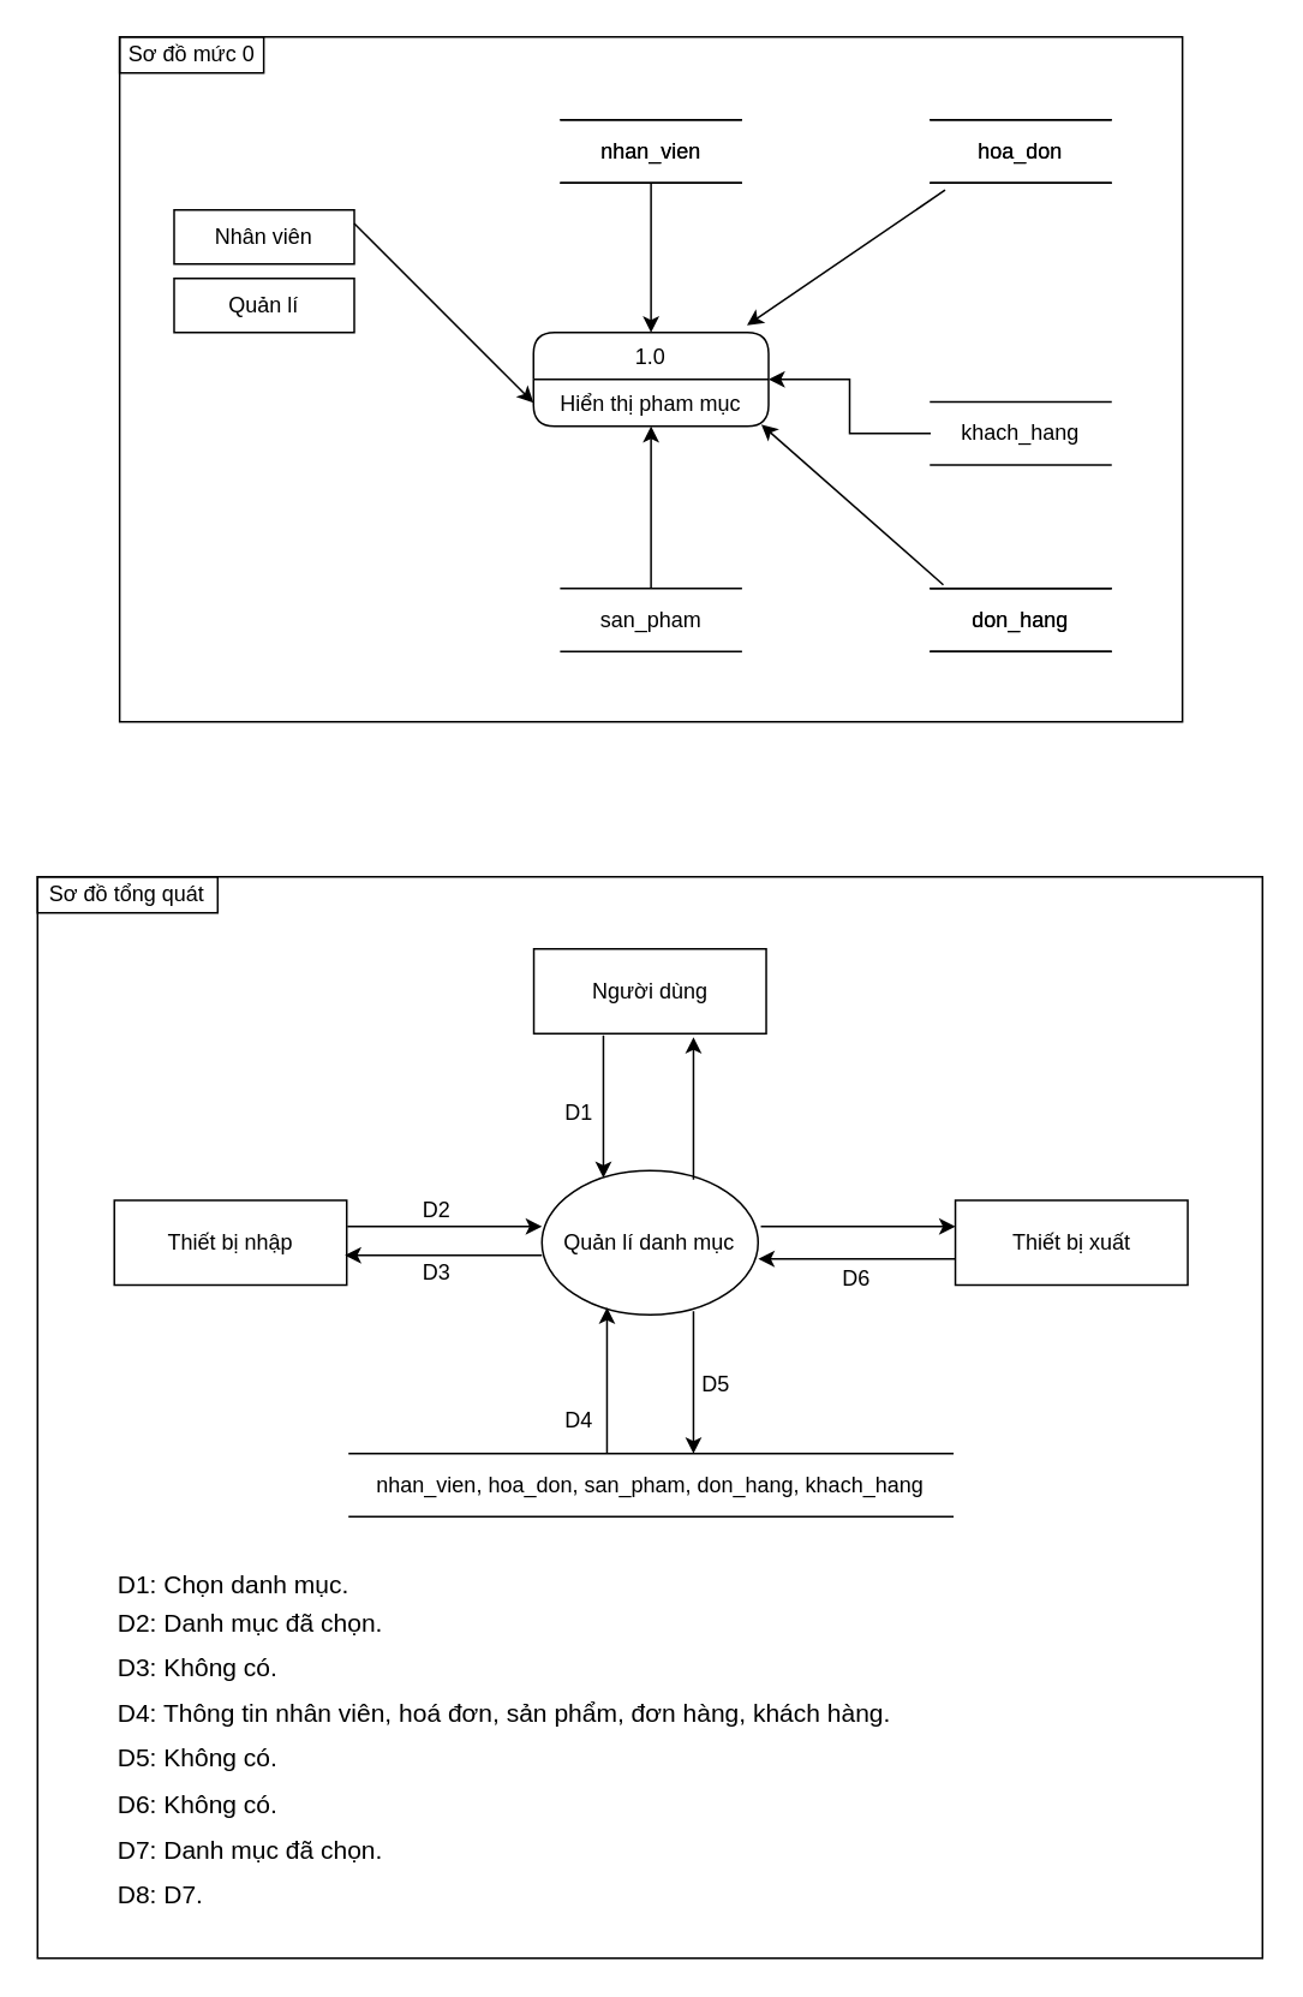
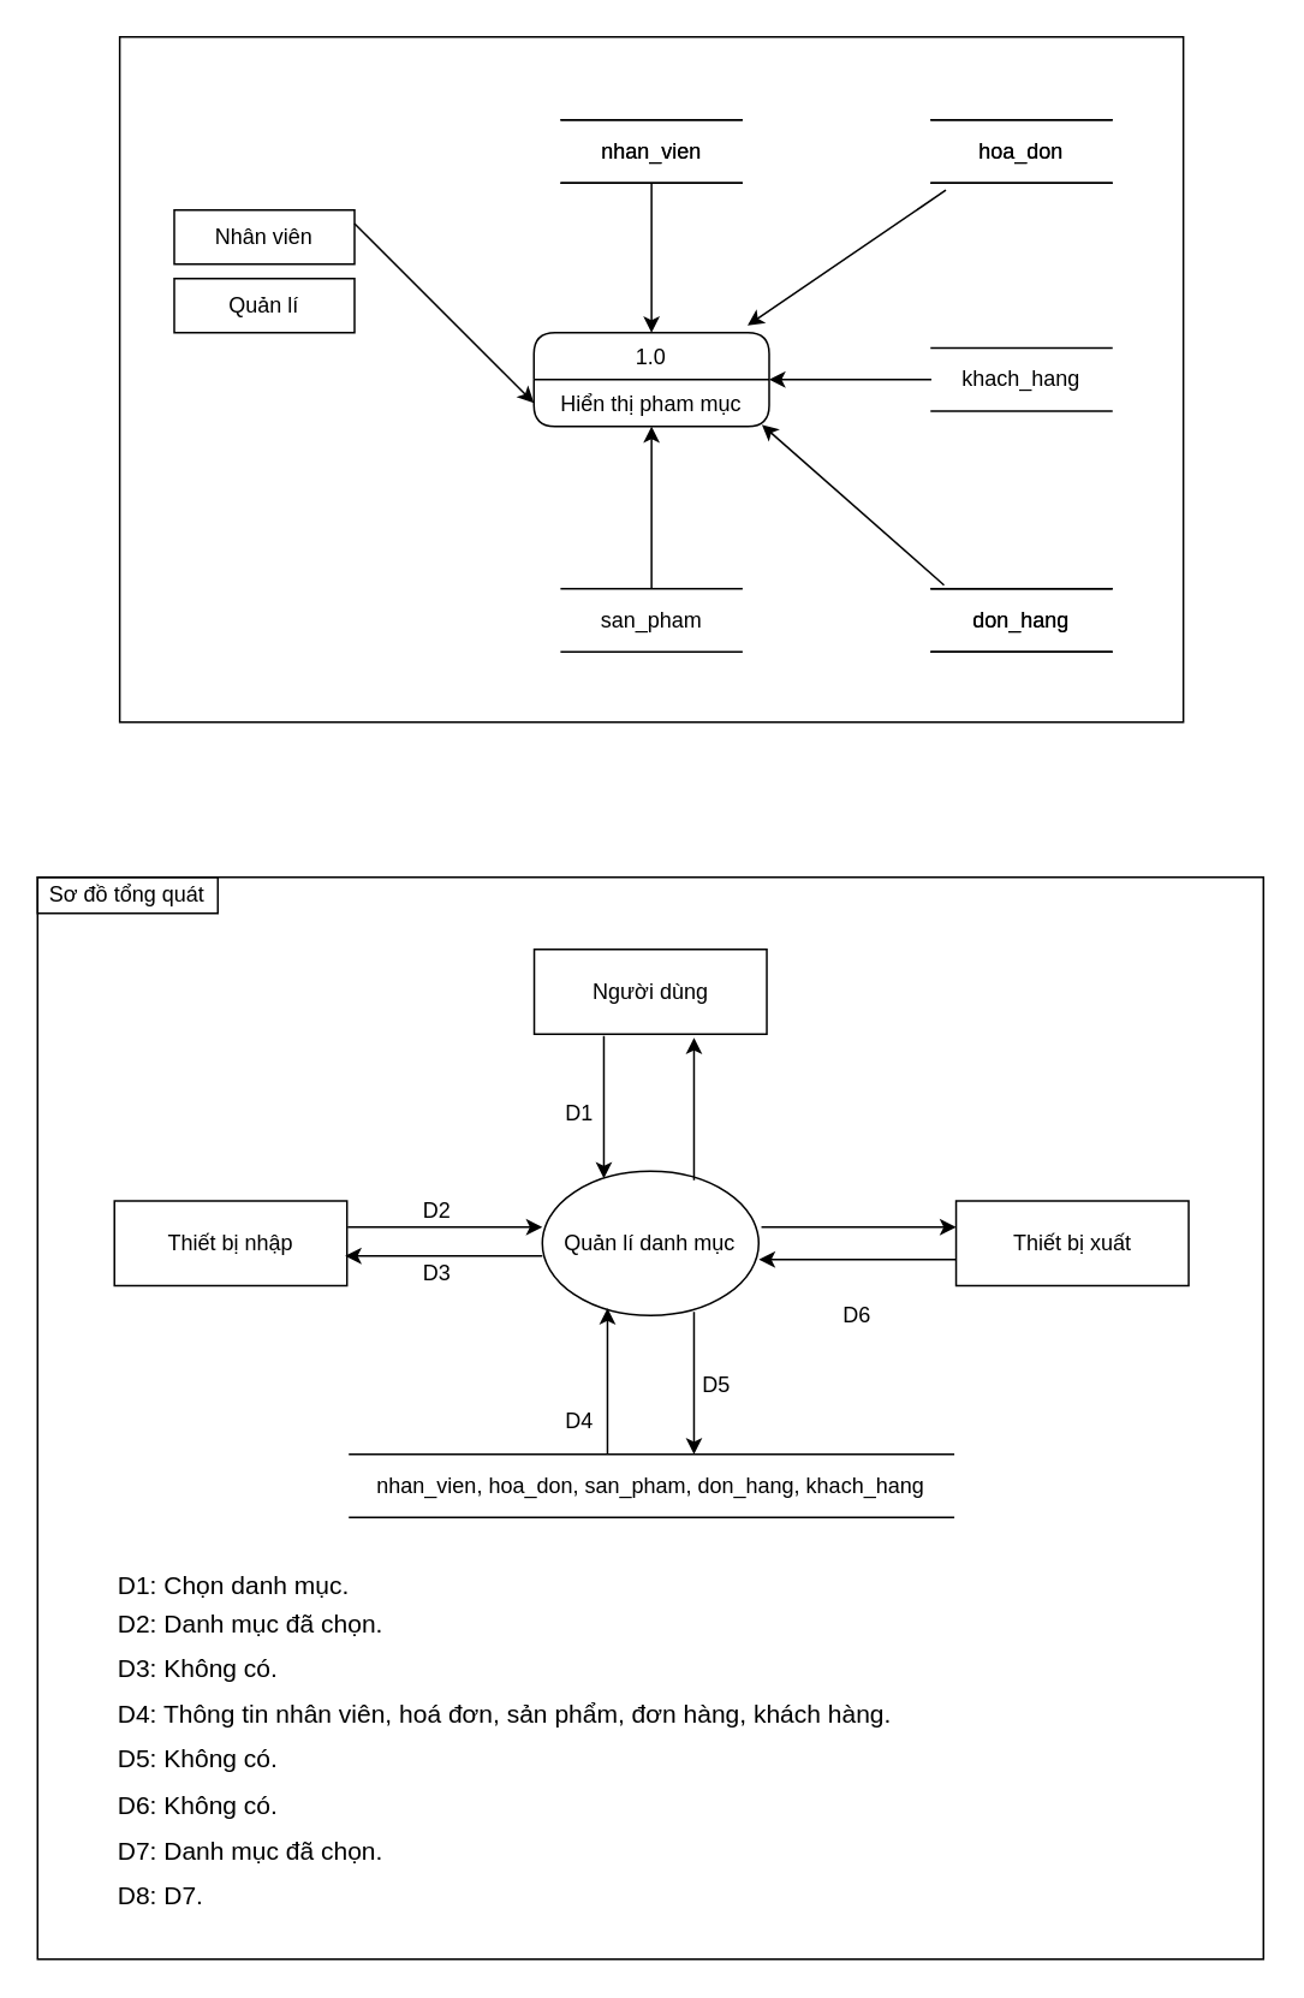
- <mxCell id="19" value="Sơ đồ mức 0" style="rounded=0;whiteSpace=wrap;html=1;fillColor=none;" parent="1" vertex="1"><mxGeometry x="65.76" y="20" width="80" height="20" as="geometry" /></mxCell>
- <mxCell id="13" value="khach_hang" style="shape=partialRectangle;whiteSpace=wrap;html=1;left=0;right=0;fillColor=none;rounded=1;align=center;" parent="1" vertex="1"><mxGeometry x="516" y="222.5" width="100" height="35" as="geometry" /></mxCell>
+ <mxCell id="13" value="khach_hang" style="shape=partialRectangle;whiteSpace=wrap;html=1;left=0;right=0;fillColor=none;rounded=1;align=center;" parent="1" vertex="1"><mxGeometry x="516" y="192.5" width="100" height="35" as="geometry" /></mxCell>
- <mxCell id="41" value="D6" style="text;html=1;strokeColor=none;fillColor=none;align=center;verticalAlign=middle;whiteSpace=wrap;rounded=0;" parent="1" vertex="1"><mxGeometry x="459.31" y="699" width="32" height="20" as="geometry" /></mxCell>
+ <mxCell id="41" value="D6" style="text;html=1;strokeColor=none;fillColor=none;align=center;verticalAlign=middle;whiteSpace=wrap;rounded=0;" parent="1" vertex="1"><mxGeometry x="459.31" y="719" width="32" height="20" as="geometry" /></mxCell>
